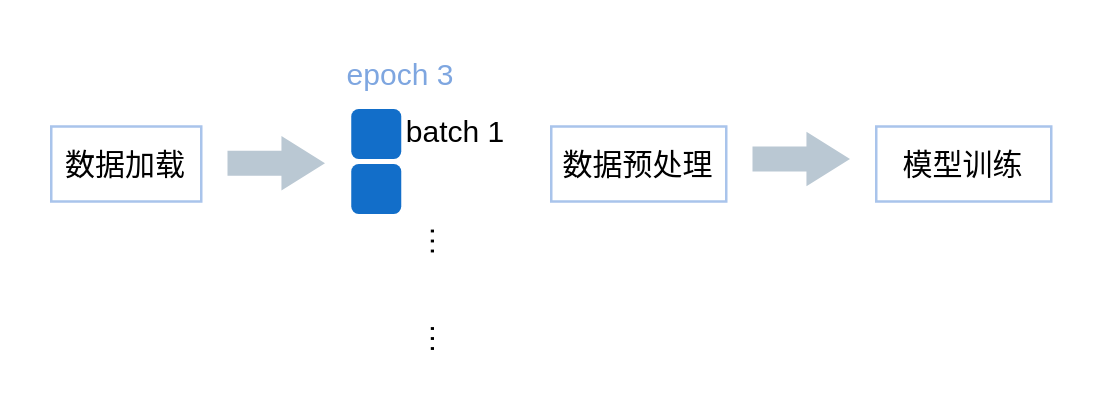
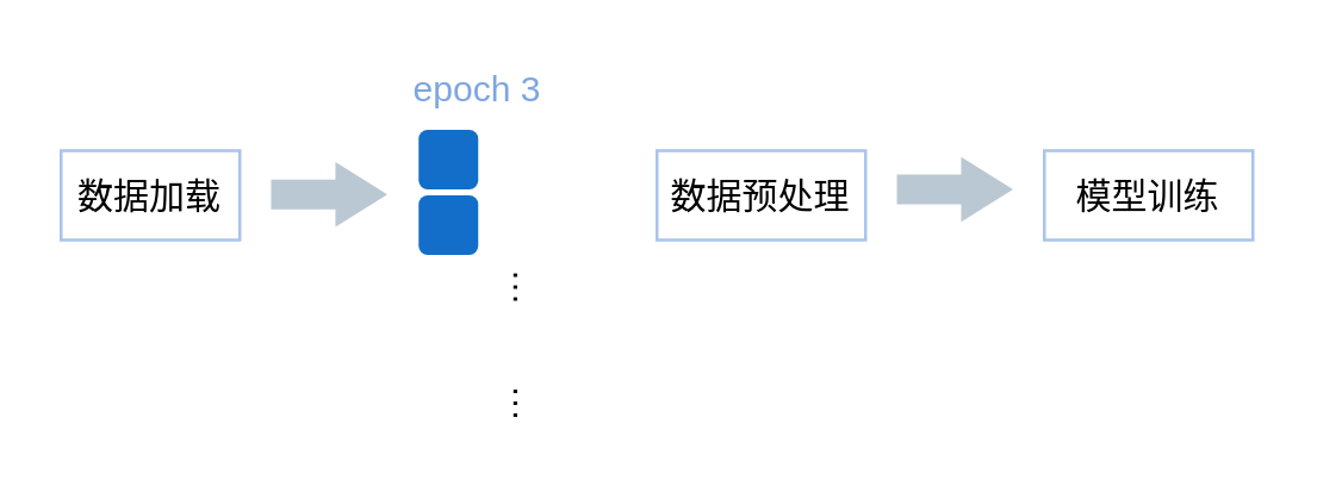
- <mxCell id="7" value="batch 1" style="text;strokeColor=none;align=center;fillColor=none;verticalAlign=middle;rounded=0;" vertex="1" parent="5"><mxGeometry x="22" width="40" height="17.5" as="geometry" /></mxCell>
